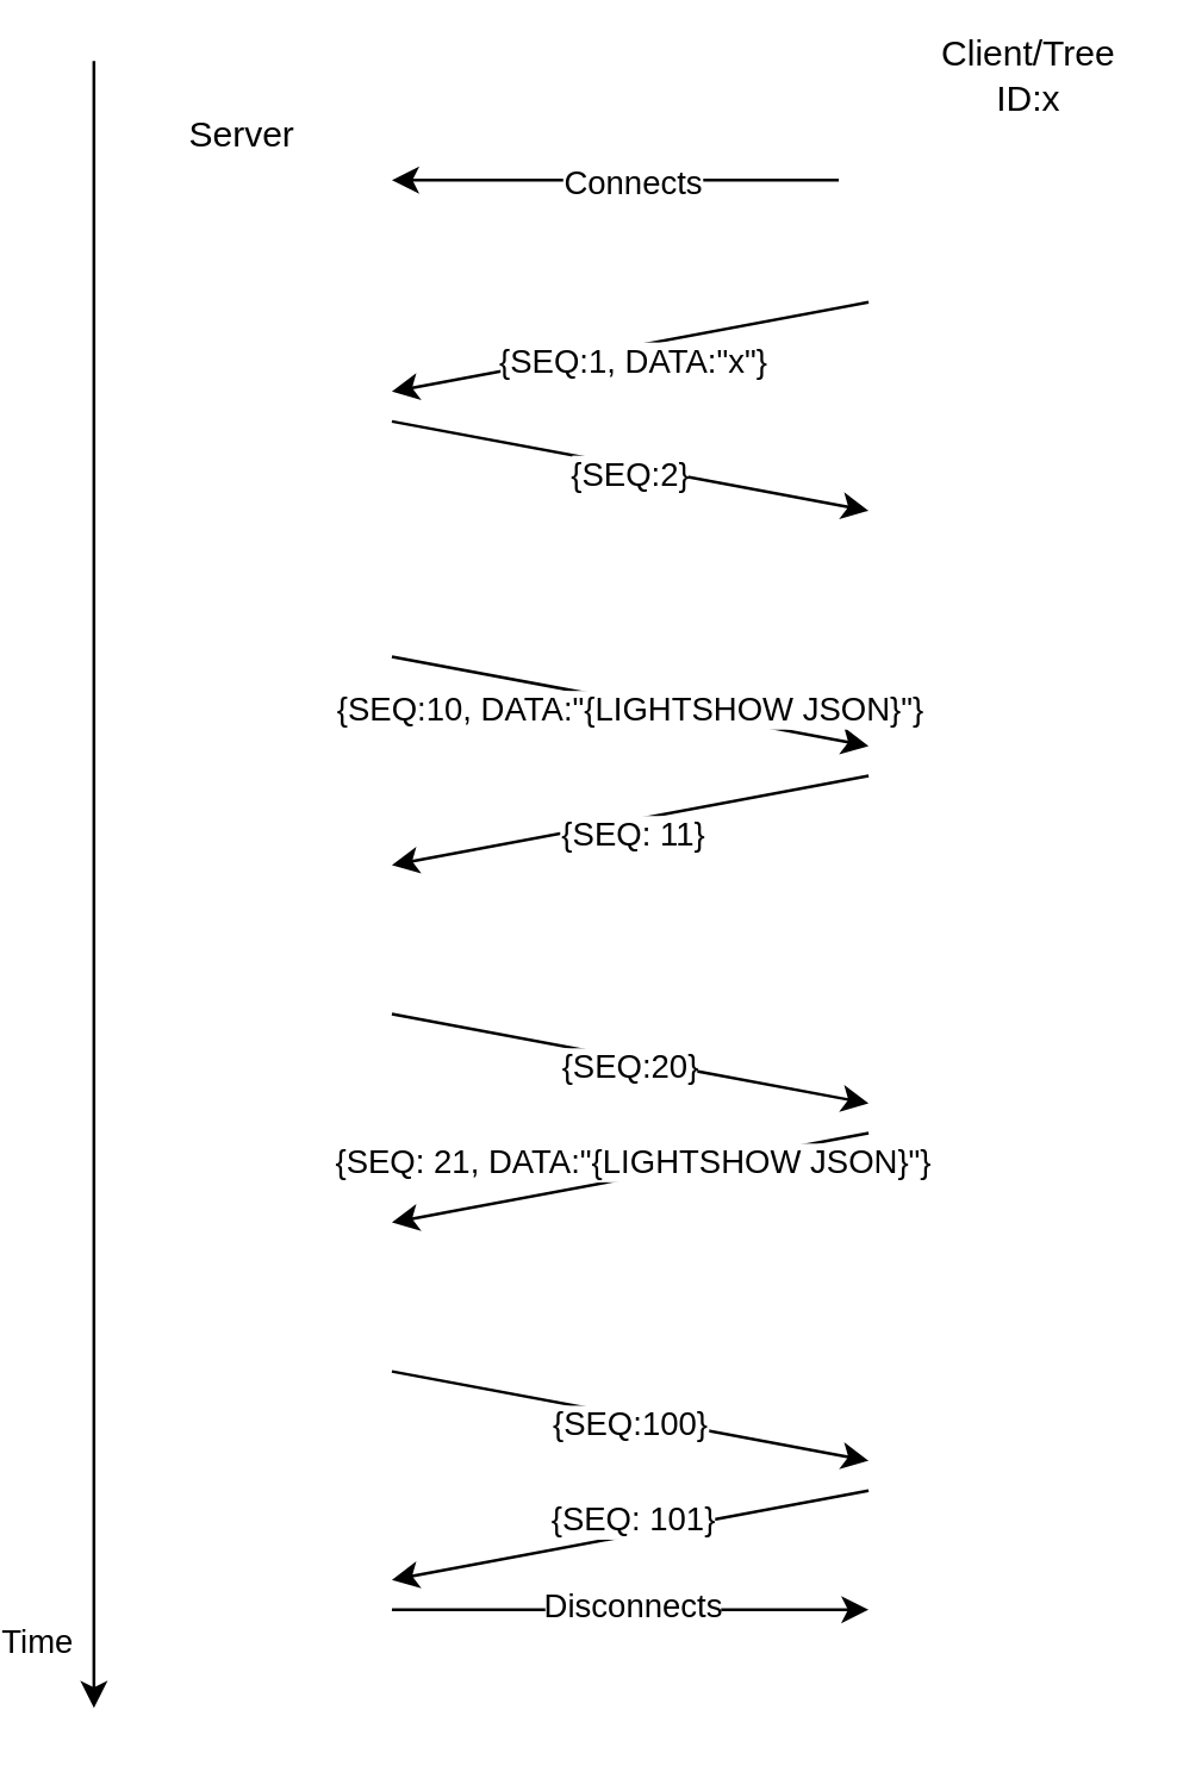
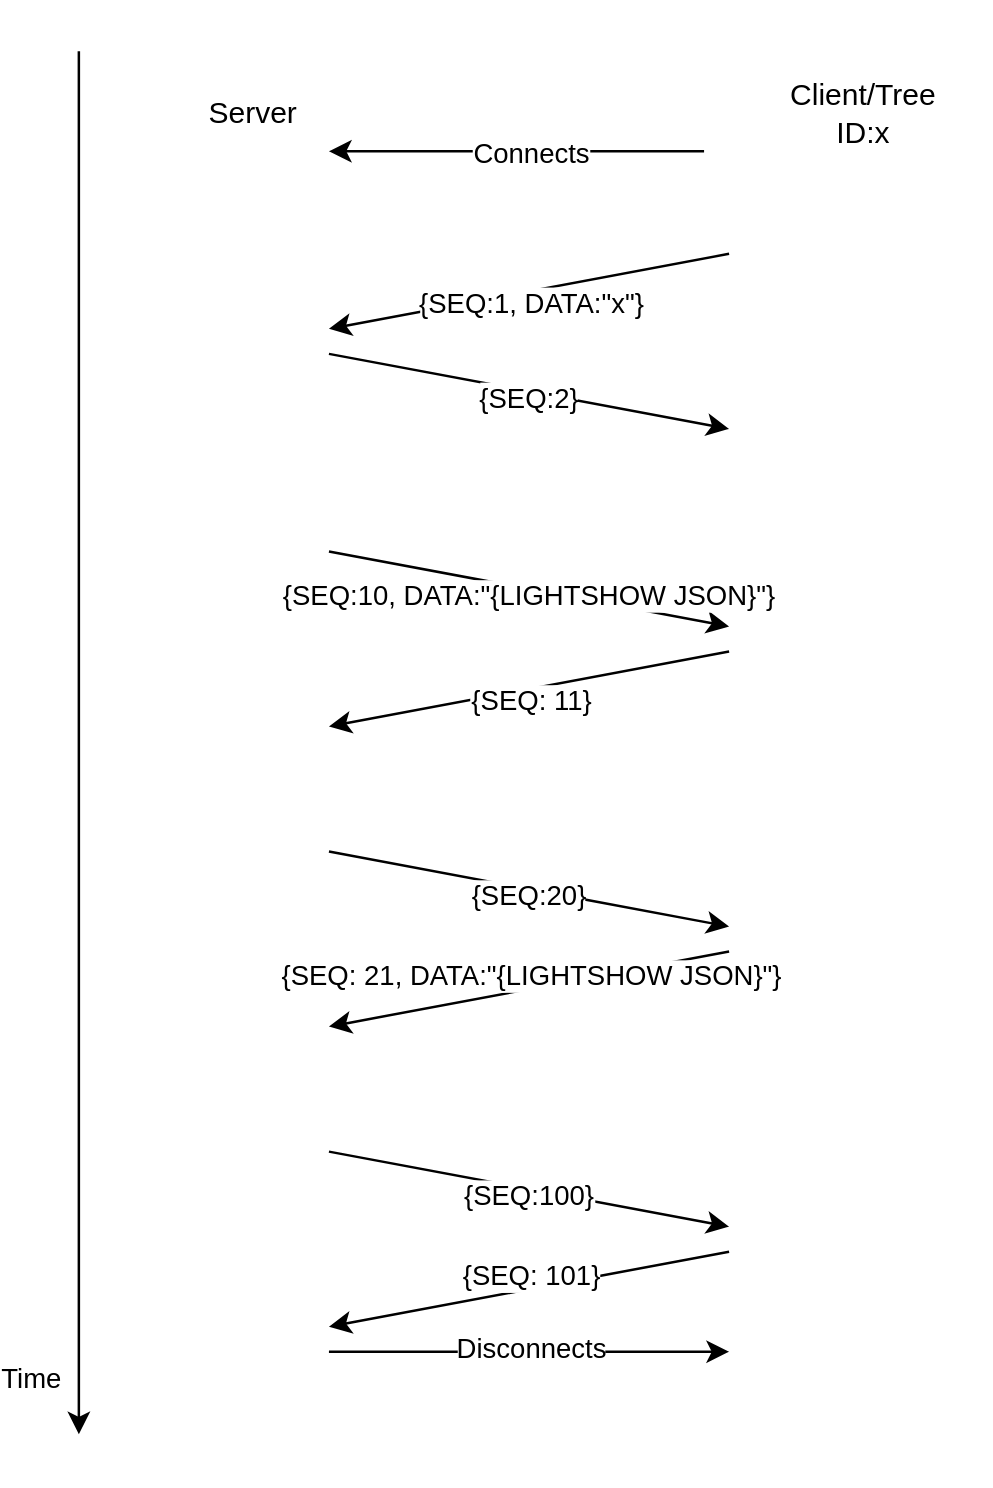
- <mxCell id="3" value="Client/Tree&lt;br&gt;ID:x" style="text;html=1;strokeColor=none;fillColor=none;align=center;verticalAlign=middle;whiteSpace=wrap;rounded=0;" vertex="1" parent="1"><mxGeometry x="304" y="10" width="60" height="30" as="geometry" /></mxCell>
+ <mxCell id="3" value="Client/Tree&lt;br&gt;ID:x" style="text;html=1;strokeColor=none;fillColor=none;align=center;verticalAlign=middle;whiteSpace=wrap;rounded=0;" vertex="1" parent="1"><mxGeometry x="304" y="30" width="60" height="30" as="geometry" /></mxCell>
- <mxCell id="2" value="Server" style="text;html=1;strokeColor=none;fillColor=none;align=center;verticalAlign=middle;whiteSpace=wrap;rounded=0;" vertex="1" parent="1"><mxGeometry x="40" y="30" width="60" height="30" as="geometry" /></mxCell>
+ <mxCell id="2" value="Server" style="text;html=1;strokeColor=none;fillColor=none;align=center;verticalAlign=middle;whiteSpace=wrap;rounded=0;" vertex="1" parent="1"><mxGeometry x="60" y="30" width="60" height="30" as="geometry" /></mxCell>
